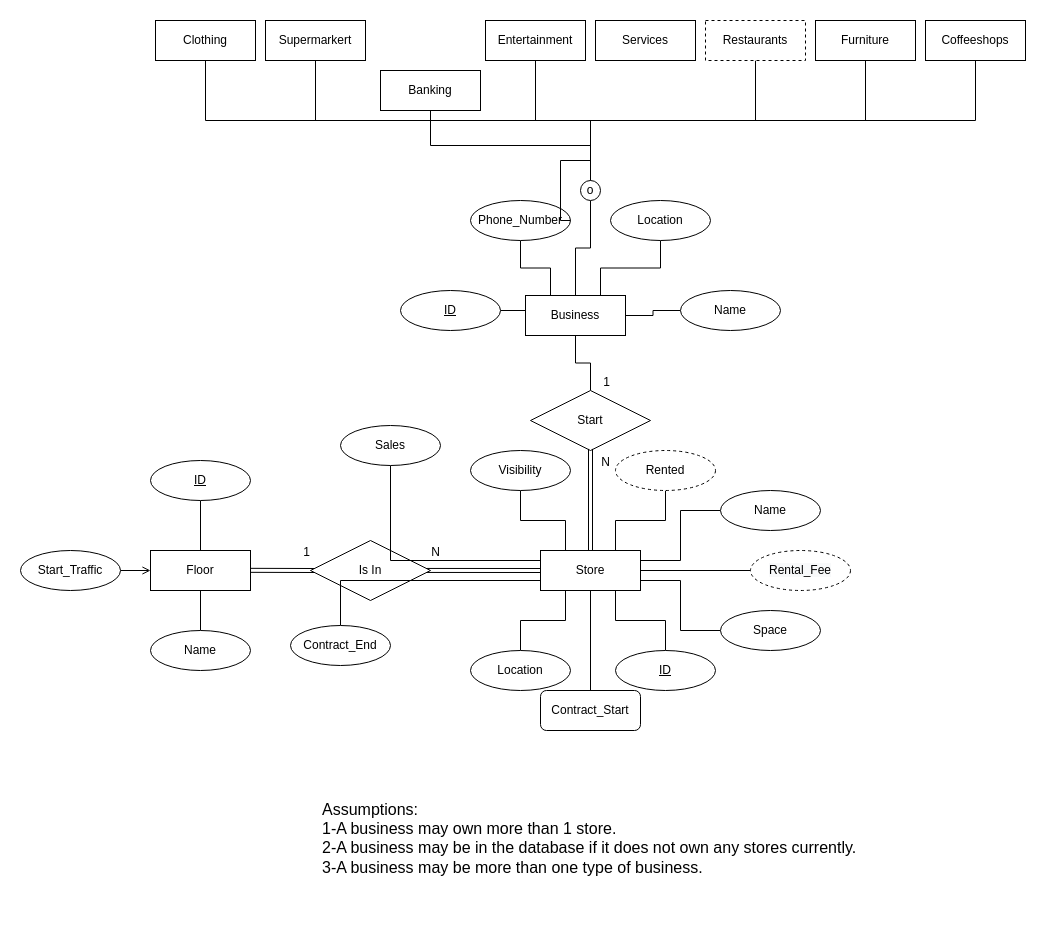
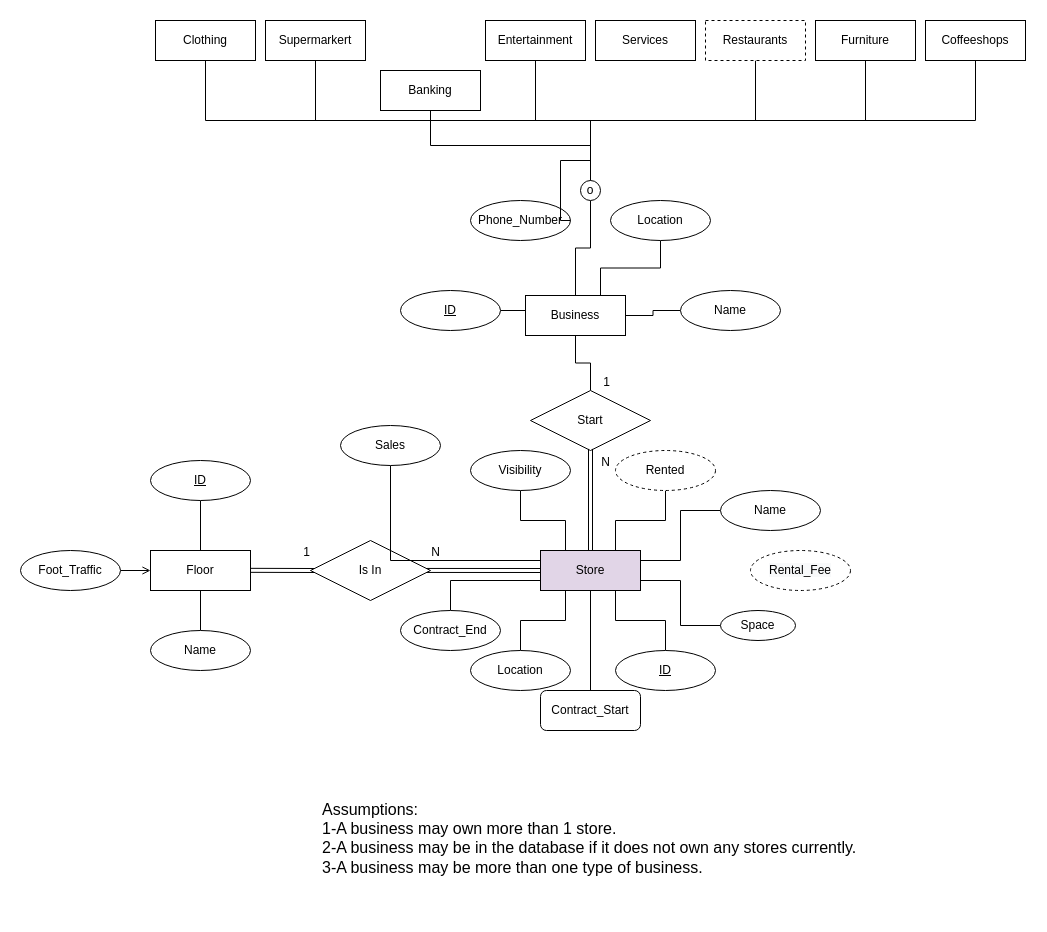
- <mxCell id="38" style="edgeStyle=orthogonalEdgeStyle;rounded=0;orthogonalLoop=1;jettySize=auto;html=1;exitX=0.5;exitY=1;exitDx=0;exitDy=0;entryX=0.25;entryY=0;entryDx=0;entryDy=0;endArrow=none;endFill=0;" parent="1" source="39" target="25" edge="1"><mxGeometry relative="1" as="geometry" /></mxCell>
- <mxCell id="4" value="Start_Traffic" style="ellipse;whiteSpace=wrap;html=1;align=center;" parent="1" vertex="1"><mxGeometry x="20" y="550" width="100" height="40" as="geometry" /></mxCell>
+ <mxCell id="4" value="Foot_Traffic" style="ellipse;whiteSpace=wrap;html=1;align=center;" parent="1" vertex="1"><mxGeometry x="20" y="550" width="100" height="40" as="geometry" /></mxCell>
- <mxCell id="7" value="Store" style="whiteSpace=wrap;html=1;align=center;" parent="1" vertex="1"><mxGeometry x="540" y="550" width="100" height="40" as="geometry" /></mxCell>
+ <mxCell id="7" value="Store" style="whiteSpace=wrap;html=1;align=center;fillColor=#e1d5e7;" parent="1" vertex="1"><mxGeometry x="540" y="550" width="100" height="40" as="geometry" /></mxCell>
- <mxCell id="23" style="edgeStyle=orthogonalEdgeStyle;rounded=0;orthogonalLoop=1;jettySize=auto;html=1;exitX=0;exitY=0.5;exitDx=0;exitDy=0;entryX=1;entryY=0.5;entryDx=0;entryDy=0;endArrow=none;endFill=0;" parent="1" source="42" target="7" edge="1"><mxGeometry relative="1" as="geometry"><mxPoint x="740" y="570" as="sourcePoint" /></mxGeometry></mxCell>
- <mxCell id="17" value="Space" style="ellipse;whiteSpace=wrap;html=1;align=center;" parent="1" vertex="1"><mxGeometry x="720" y="610" width="100" height="40" as="geometry" /></mxCell>
+ <mxCell id="17" value="Space" style="ellipse;whiteSpace=wrap;html=1;align=center;" parent="1" vertex="1"><mxGeometry x="720" y="610" width="75" height="30" as="geometry" /></mxCell>
- <mxCell id="37" value="Contract_End" style="ellipse;whiteSpace=wrap;html=1;align=center;" parent="1" vertex="1"><mxGeometry x="290" y="625" width="100" height="40" as="geometry" /></mxCell>
+ <mxCell id="37" value="Contract_End" style="ellipse;whiteSpace=wrap;html=1;align=center;" parent="1" vertex="1"><mxGeometry x="400" y="610" width="100" height="40" as="geometry" /></mxCell>
